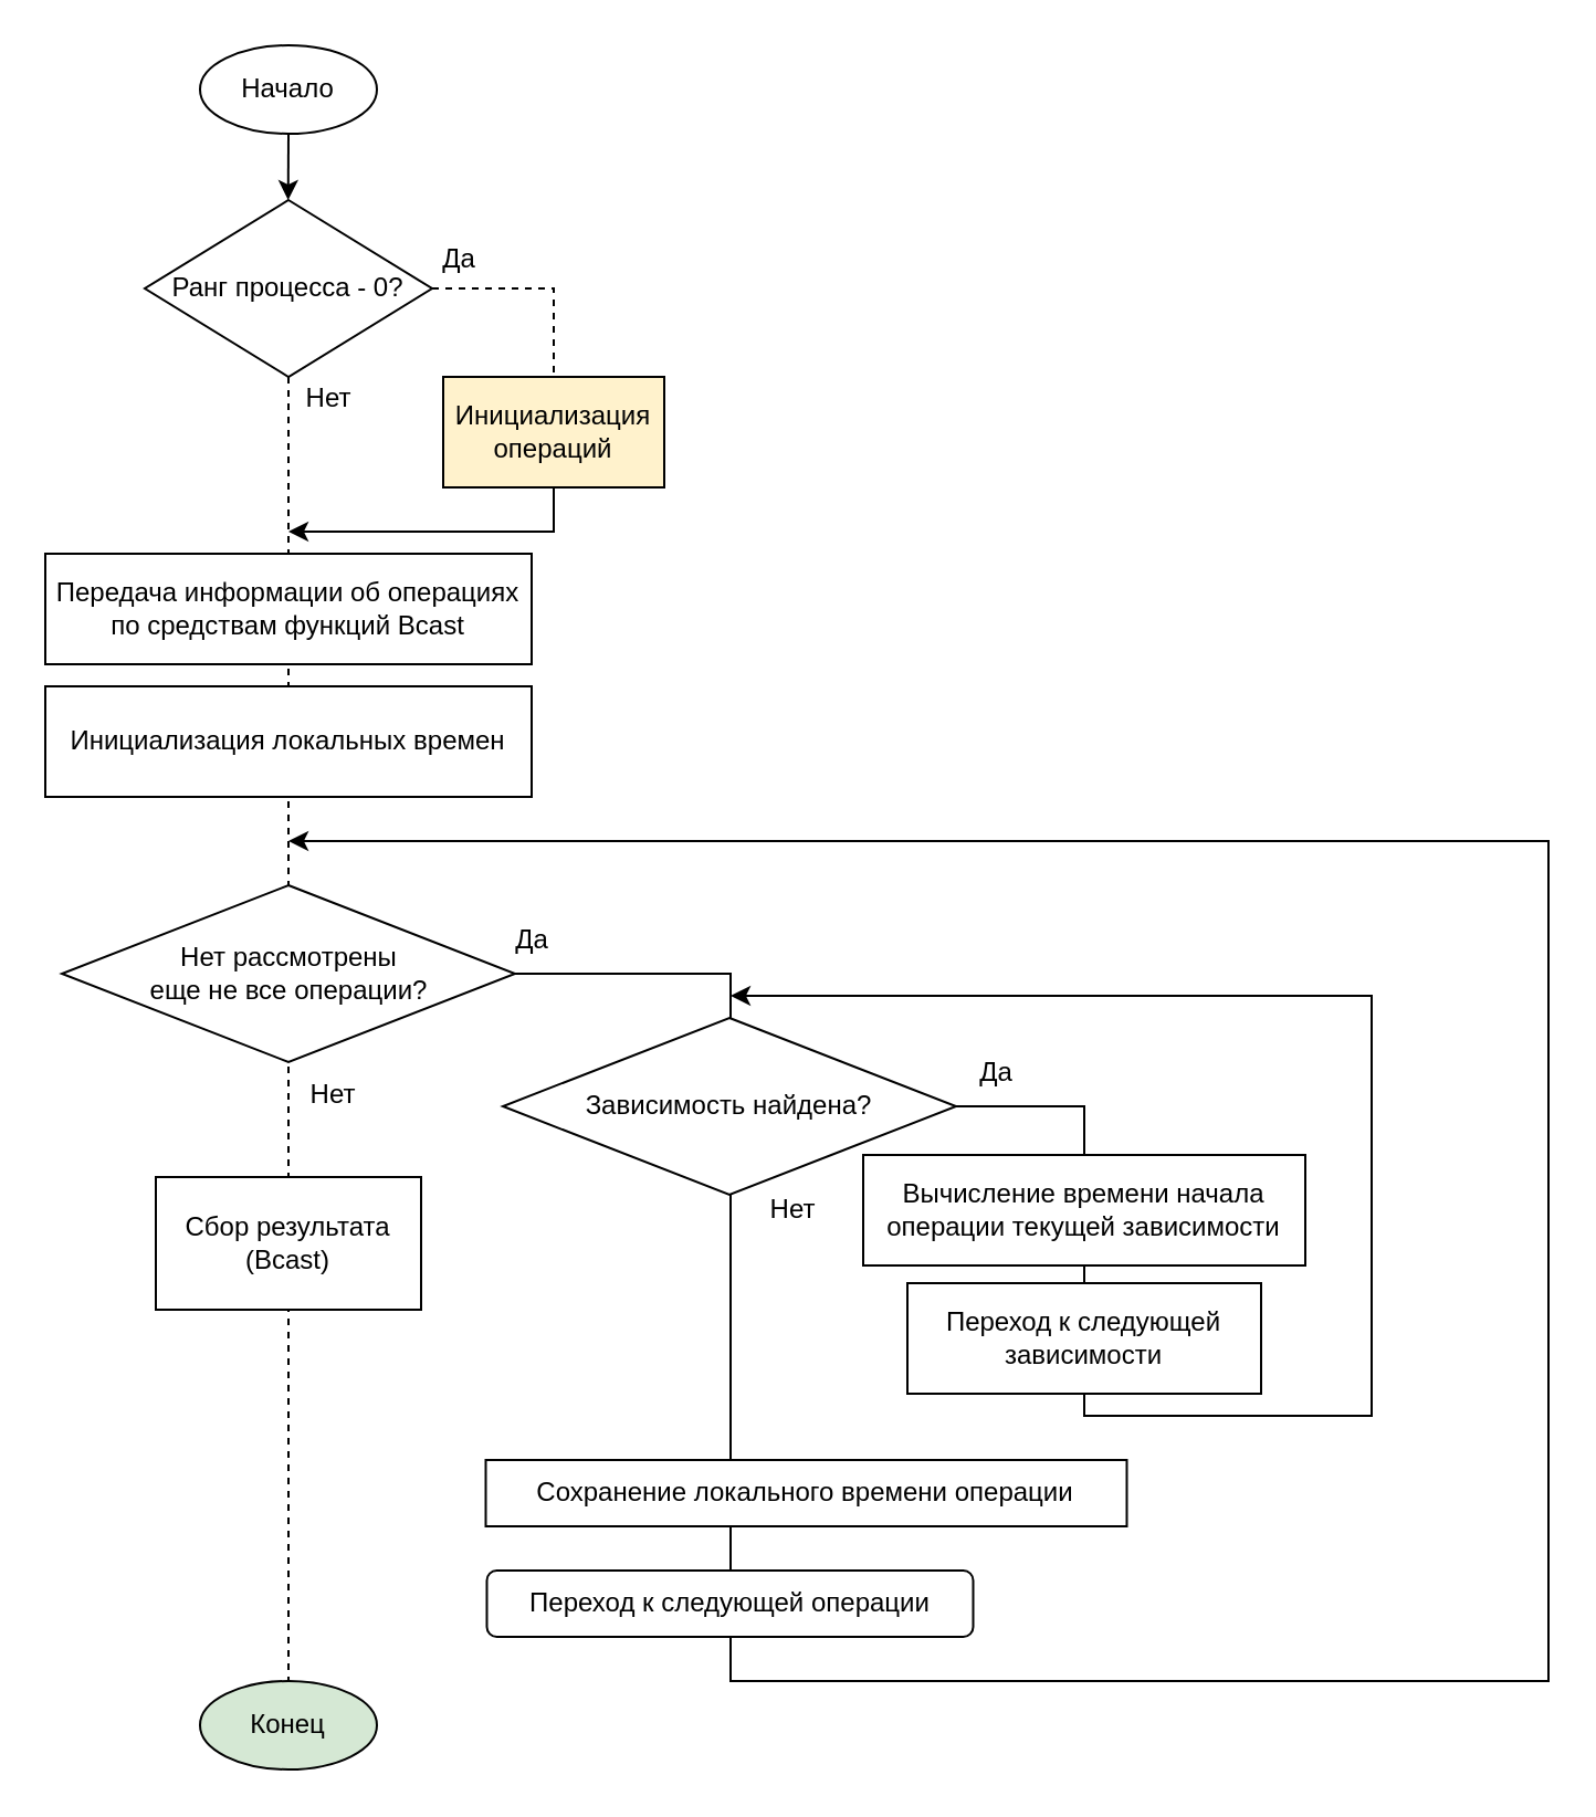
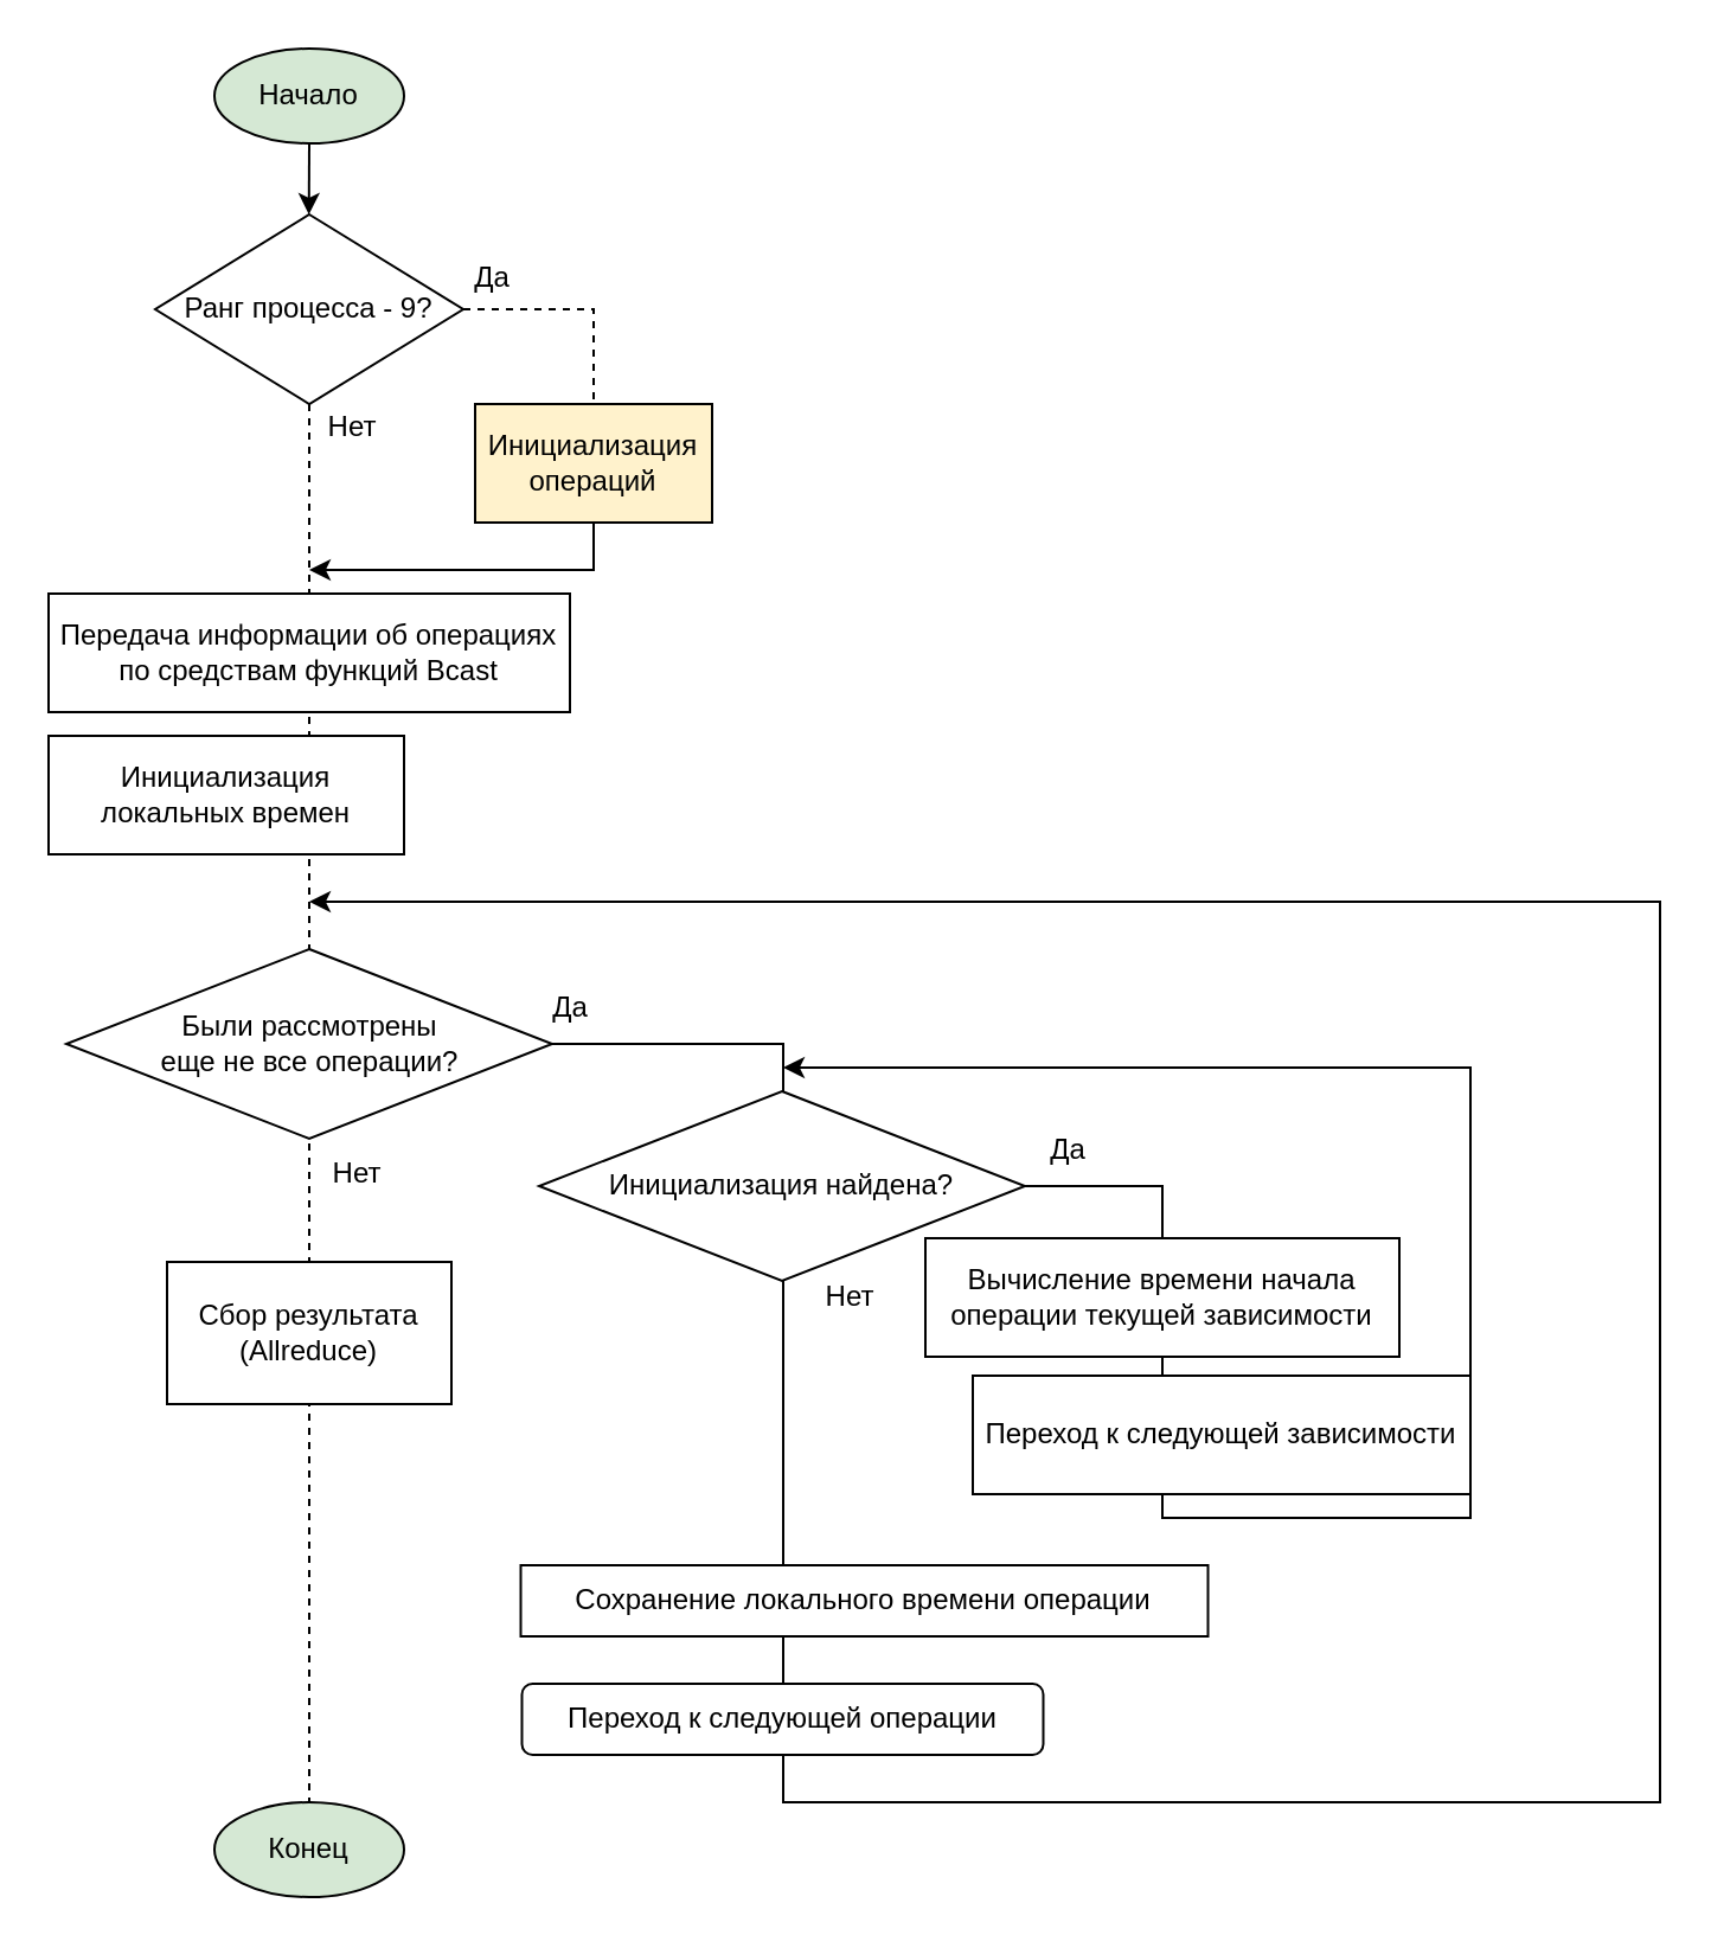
- <mxCell id="4" value="Начало" style="ellipse;whiteSpace=wrap;html=1;" vertex="1" parent="1"><mxGeometry x="90" y="20" width="80" height="40" as="geometry" /></mxCell>
+ <mxCell id="4" value="Начало" style="ellipse;whiteSpace=wrap;html=1;fillColor=#d5e8d4;" vertex="1" parent="1"><mxGeometry x="90" y="20" width="80" height="40" as="geometry" /></mxCell>
- <mxCell id="6" value="Ранг процесса - 0?" style="rhombus;whiteSpace=wrap;html=1;" vertex="1" parent="1"><mxGeometry x="65" y="90" width="130" height="80" as="geometry" /></mxCell>
+ <mxCell id="6" value="Ранг процесса - 9?" style="rhombus;whiteSpace=wrap;html=1;" vertex="1" parent="1"><mxGeometry x="65" y="90" width="130" height="80" as="geometry" /></mxCell>
- <mxCell id="12" value="Инициализация локальных времен" style="rounded=0;whiteSpace=wrap;html=1;" vertex="1" parent="1"><mxGeometry x="20" y="310" width="220" height="50" as="geometry" /></mxCell>
+ <mxCell id="12" value="Инициализация локальных времен" style="rounded=0;whiteSpace=wrap;html=1;" vertex="1" parent="1"><mxGeometry x="20" y="310" width="150" height="50" as="geometry" /></mxCell>
- <mxCell id="14" value="Нет рассмотрены &lt;br&gt;еще не все операции?" style="rhombus;whiteSpace=wrap;html=1;" vertex="1" parent="1"><mxGeometry x="27.5" y="400" width="205" height="80" as="geometry" /></mxCell>
+ <mxCell id="14" value="Были рассмотрены &lt;br&gt;еще не все операции?" style="rhombus;whiteSpace=wrap;html=1;" vertex="1" parent="1"><mxGeometry x="27.5" y="400" width="205" height="80" as="geometry" /></mxCell>
- <mxCell id="19" value="Зависимость найдена?" style="rhombus;whiteSpace=wrap;html=1;" vertex="1" parent="1"><mxGeometry x="227" y="460" width="205" height="80" as="geometry" /></mxCell>
+ <mxCell id="19" value="Инициализация найдена?" style="rhombus;whiteSpace=wrap;html=1;" vertex="1" parent="1"><mxGeometry x="227" y="460" width="205" height="80" as="geometry" /></mxCell>
- <mxCell id="25" value="Сбор результата&lt;br&gt;(Bcast)" style="rounded=0;whiteSpace=wrap;html=1;" vertex="1" parent="1"><mxGeometry x="70" y="532" width="120" height="60" as="geometry" /></mxCell>
+ <mxCell id="25" value="Сбор результата&lt;br&gt;(Allreduce)" style="rounded=0;whiteSpace=wrap;html=1;" vertex="1" parent="1"><mxGeometry x="70" y="532" width="120" height="60" as="geometry" /></mxCell>
- <mxCell id="24" value="Переход к следующей зависимости" style="rounded=0;whiteSpace=wrap;html=1;" vertex="1" parent="1"><mxGeometry x="410" y="580" width="160" height="50" as="geometry" /></mxCell>
+ <mxCell id="24" value="Переход к следующей зависимости" style="rounded=0;whiteSpace=wrap;html=1;" vertex="1" parent="1"><mxGeometry x="410" y="580" width="210" height="50" as="geometry" /></mxCell>
